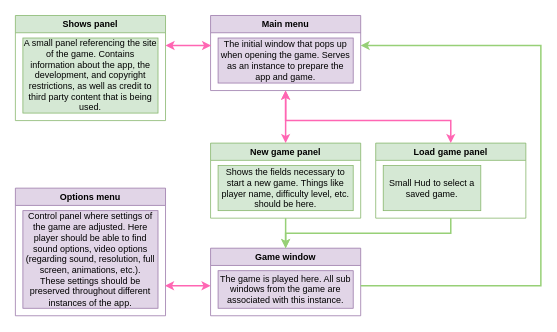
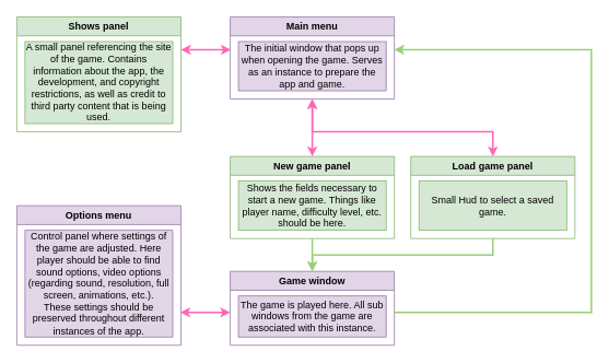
- <mxCell id="9" value="Small Hud to select a saved game." style="text;html=1;strokeColor=#82b366;fillColor=#d5e8d4;align=center;verticalAlign=middle;whiteSpace=wrap;rounded=0;" vertex="1" parent="8"><mxGeometry x="10" y="30" width="130" height="60" as="geometry" /></mxCell>
+ <mxCell id="9" value="Small Hud to select a saved game." style="text;html=1;strokeColor=#82b366;fillColor=#d5e8d4;align=center;verticalAlign=middle;whiteSpace=wrap;rounded=0;" vertex="1" parent="8"><mxGeometry x="10" y="30" width="180" height="60" as="geometry" /></mxCell>
